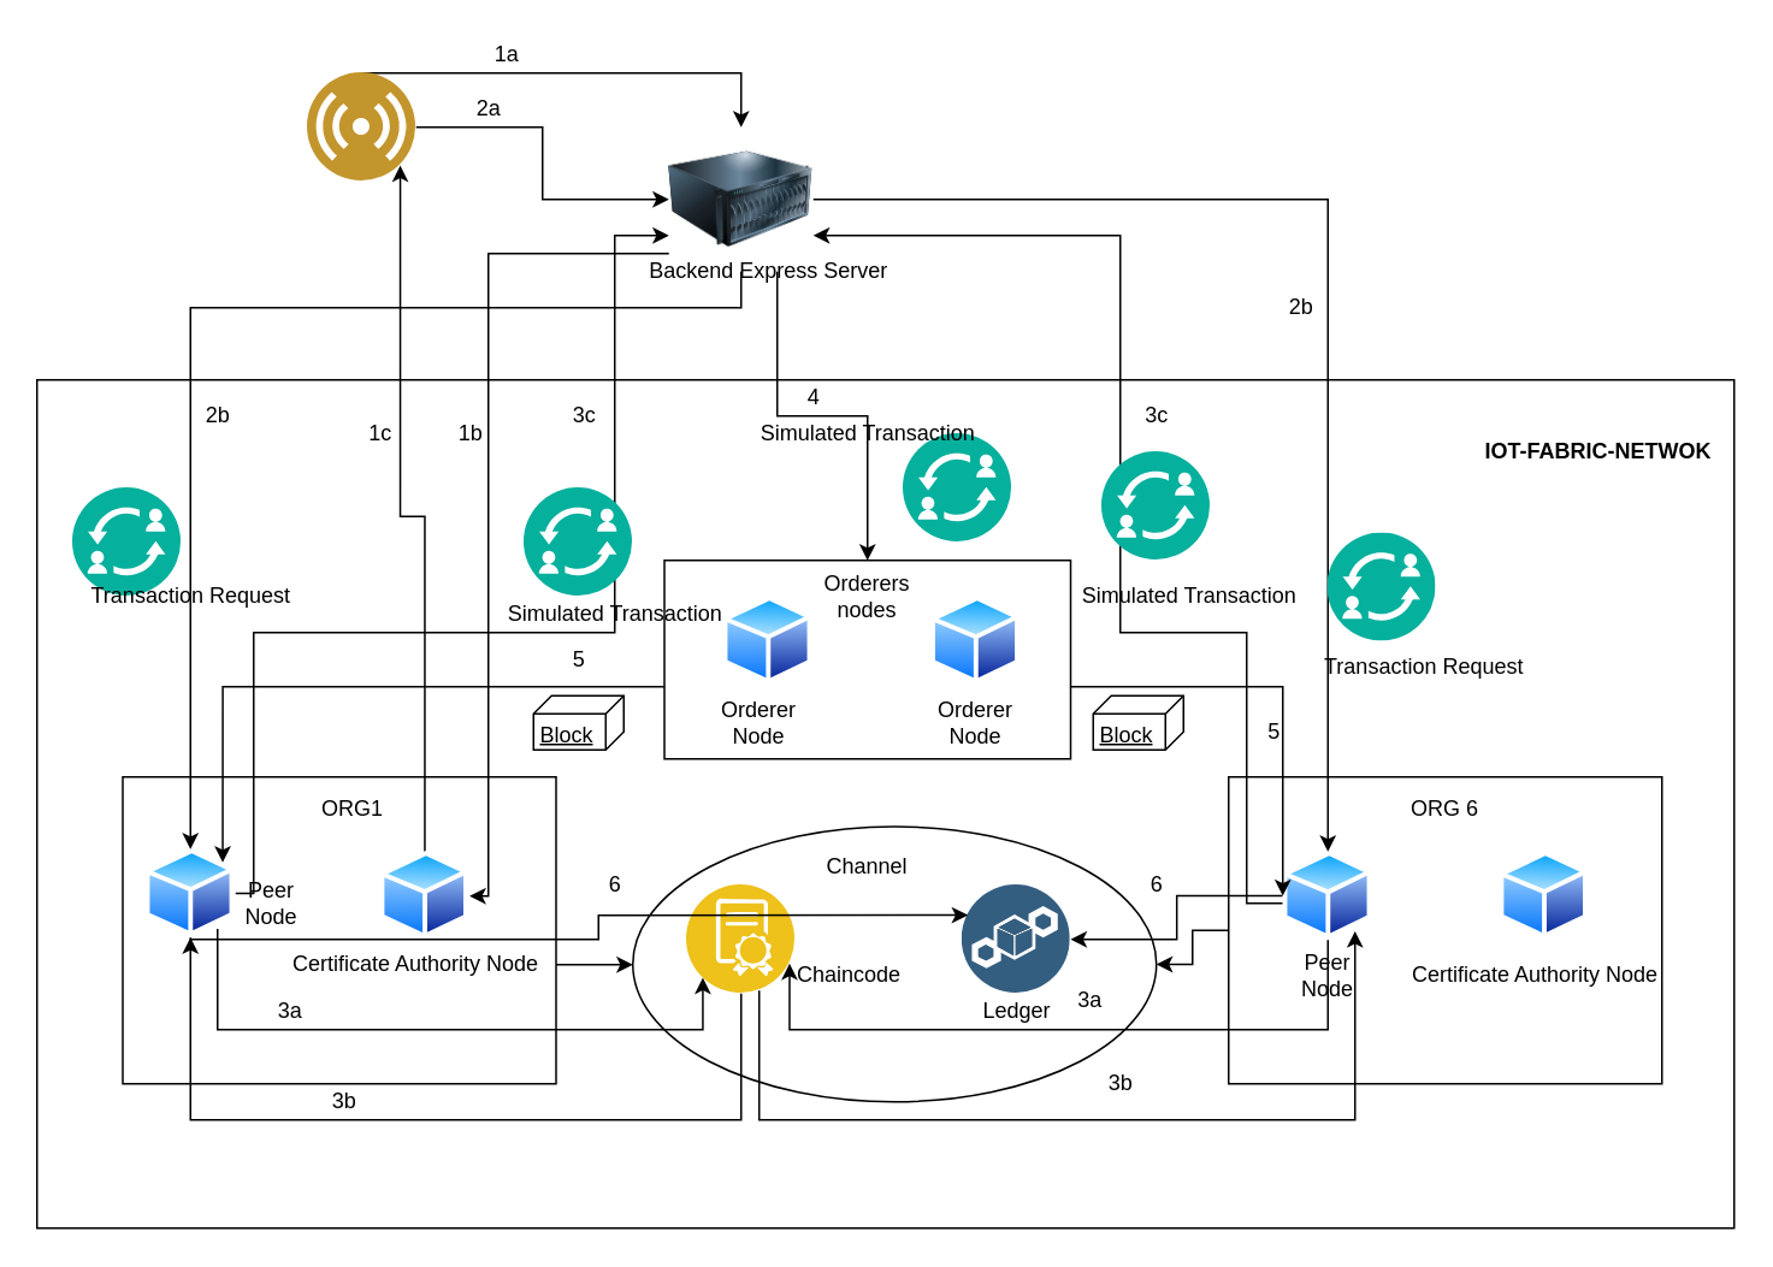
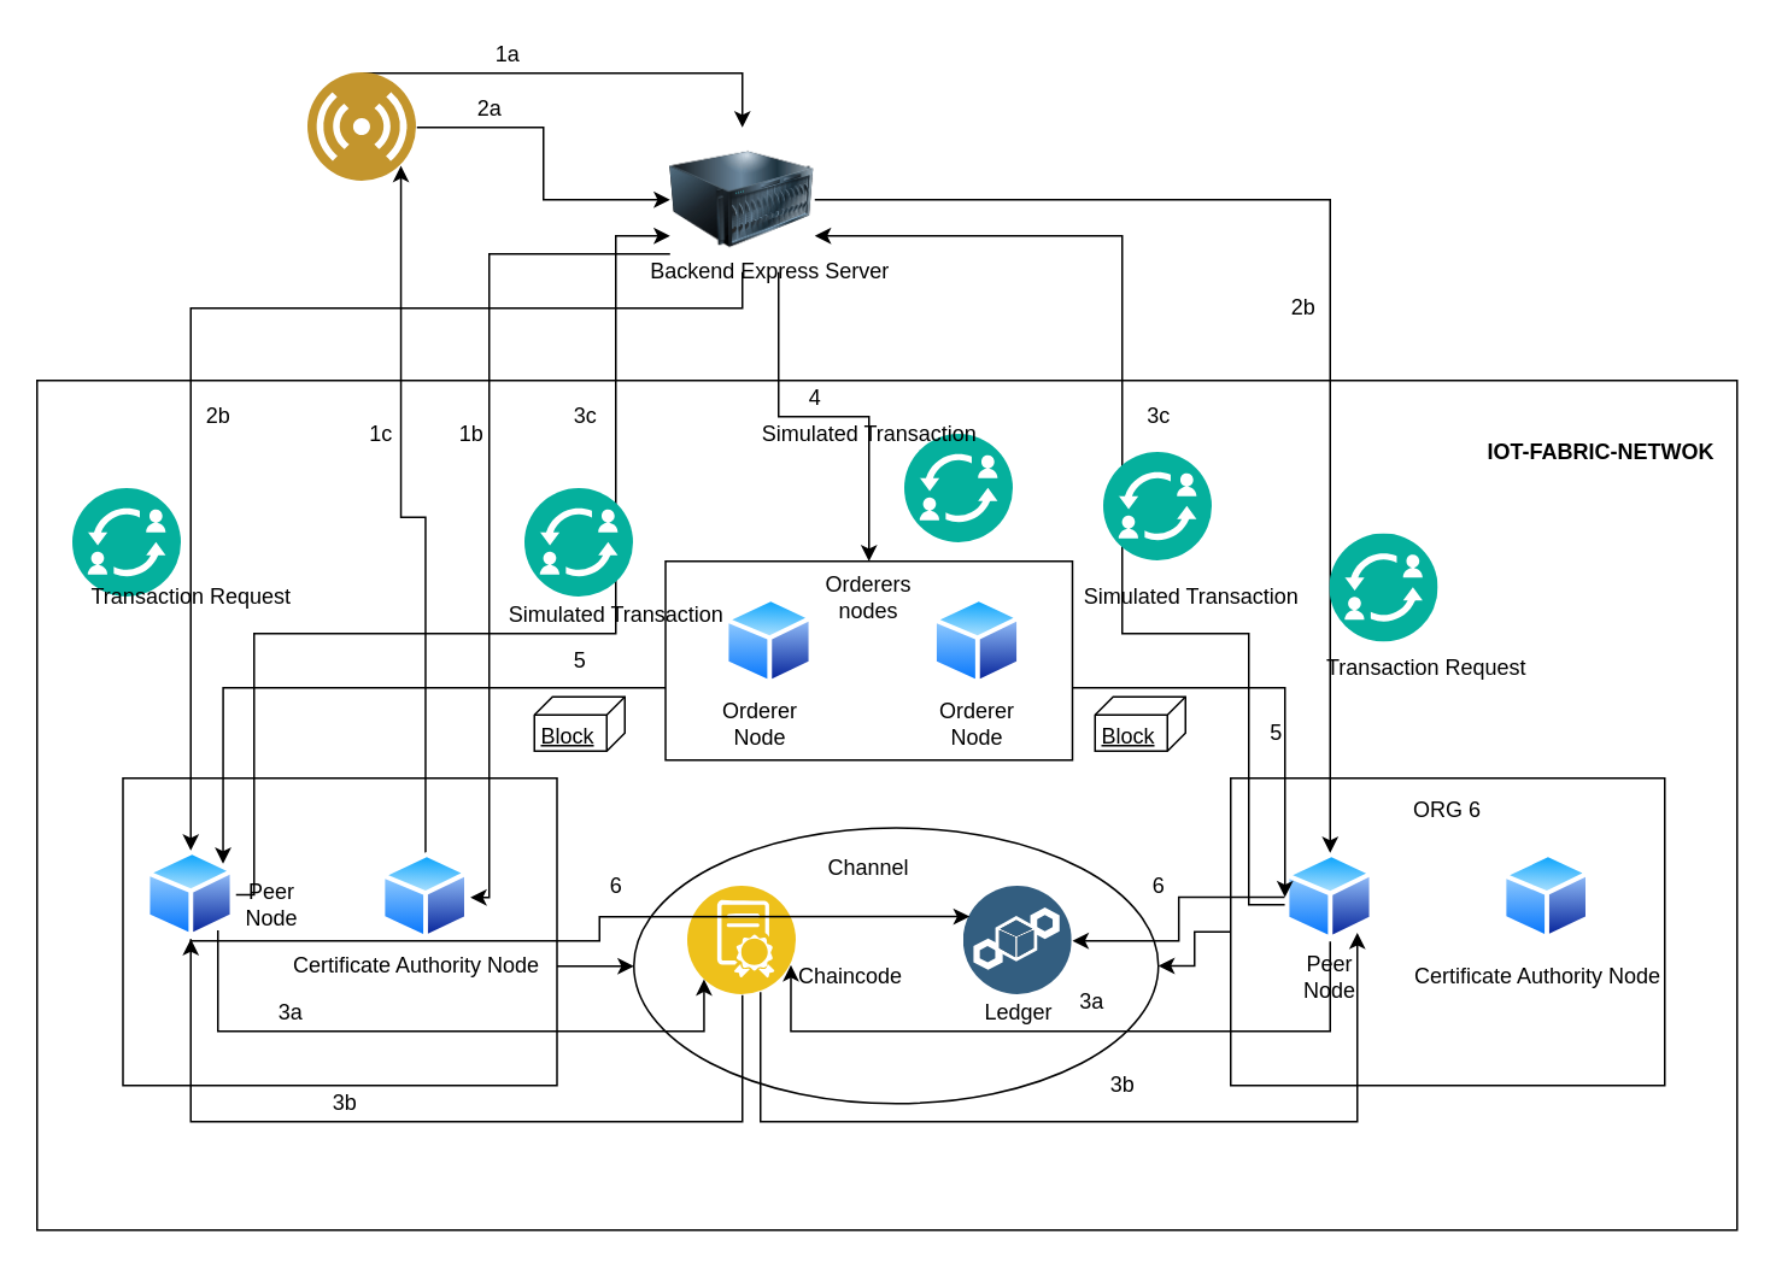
- <mxCell id="6" value="ORG1" style="text;html=1;strokeColor=none;fillColor=none;align=center;verticalAlign=middle;whiteSpace=wrap;rounded=0;" parent="1" vertex="1"><mxGeometry x="175" y="437.5" width="40" height="20" as="geometry" /></mxCell>
